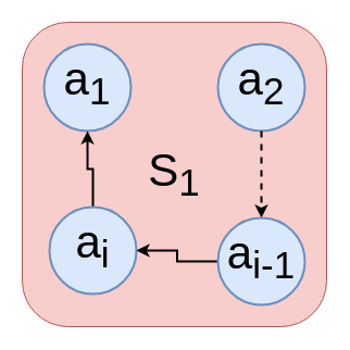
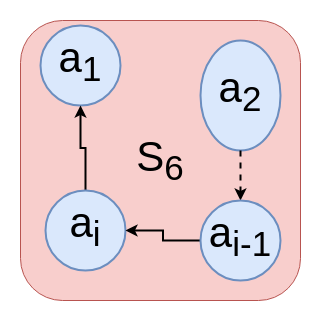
- <mxCell id="5" value="a&lt;sub&gt;1&lt;/sub&gt;" style="ellipse;whiteSpace=wrap;html=1;aspect=fixed;spacingTop=-8;strokeWidth=2;fillColor=#dae8fc;strokeColor=#6c8ebf;fontSize=42;" parent="1" vertex="1"><mxGeometry x="40" y="40" width="80" height="80" as="geometry" /></mxCell>
+ <mxCell id="5" value="a&lt;sub&gt;1&lt;/sub&gt;" style="ellipse;whiteSpace=wrap;html=1;aspect=fixed;spacingTop=-8;strokeWidth=2;fillColor=#dae8fc;strokeColor=#6c8ebf;fontSize=42;" parent="1" vertex="1"><mxGeometry x="40" y="25" width="80" height="80" as="geometry" /></mxCell>
- <mxCell id="3" value="a&lt;sub&gt;2&lt;/sub&gt;" style="ellipse;whiteSpace=wrap;html=1;aspect=fixed;spacingTop=-8;strokeWidth=2;fillColor=#dae8fc;strokeColor=#6c8ebf;fontSize=42;" parent="1" vertex="1"><mxGeometry x="200" y="40" width="80" height="80" as="geometry" /></mxCell>
+ <mxCell id="3" value="a&lt;sub&gt;2&lt;/sub&gt;" style="ellipse;whiteSpace=wrap;html=1;aspect=fixed;spacingTop=-8;strokeWidth=2;fillColor=#dae8fc;strokeColor=#6c8ebf;fontSize=42;" parent="1" vertex="1"><mxGeometry x="200" y="40" width="80" height="110" as="geometry" /></mxCell>
- <mxCell id="2" value="S&lt;sub&gt;1&lt;/sub&gt;" style="rounded=1;whiteSpace=wrap;html=1;fontSize=42;fillColor=#f8cecc;strokeColor=#b85450;" parent="1" vertex="1"><mxGeometry x="20" y="20" width="280" height="280" as="geometry" /></mxCell>
+ <mxCell id="2" value="S&lt;sub&gt;6&lt;/sub&gt;" style="rounded=1;whiteSpace=wrap;html=1;fontSize=42;fillColor=#f8cecc;strokeColor=#b85450;" parent="1" vertex="1"><mxGeometry x="20" y="20" width="280" height="280" as="geometry" /></mxCell>
